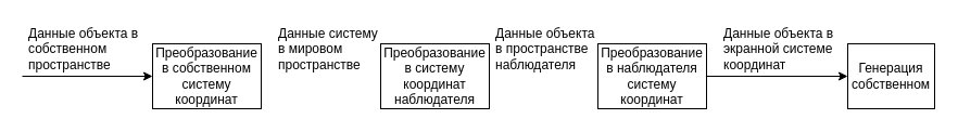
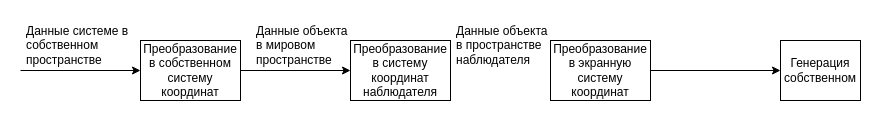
- <mxCell id="4" value="Данные объекта в собственном пространстве" style="text;strokeColor=none;fillColor=none;align=left;verticalAlign=middle;spacingLeft=4;spacingRight=4;overflow=hidden;points=[[0,0.5],[1,0.5]];portConstraint=eastwest;rotatable=0;whiteSpace=wrap;html=1;" parent="1" vertex="1"><mxGeometry x="20" y="20" width="120" height="50" as="geometry" /></mxCell>
+ <mxCell id="4" value="Данные системе в собственном пространстве" style="text;strokeColor=none;fillColor=none;align=left;verticalAlign=middle;spacingLeft=4;spacingRight=4;overflow=hidden;points=[[0,0.5],[1,0.5]];portConstraint=eastwest;rotatable=0;whiteSpace=wrap;html=1;" parent="1" vertex="1"><mxGeometry x="20" y="20" width="120" height="50" as="geometry" /></mxCell>
- <mxCell id="6" value="Данные систему в мировом пространстве" style="text;strokeColor=none;fillColor=none;align=left;verticalAlign=middle;spacingLeft=4;spacingRight=4;overflow=hidden;points=[[0,0.5],[1,0.5]];portConstraint=eastwest;rotatable=0;whiteSpace=wrap;html=1;" parent="1" vertex="1"><mxGeometry x="250" y="20" width="110" height="50" as="geometry" /></mxCell>
+ <mxCell id="6" value="Данные объекта в мировом пространстве" style="text;strokeColor=none;fillColor=none;align=left;verticalAlign=middle;spacingLeft=4;spacingRight=4;overflow=hidden;points=[[0,0.5],[1,0.5]];portConstraint=eastwest;rotatable=0;whiteSpace=wrap;html=1;" parent="1" vertex="1"><mxGeometry x="250" y="20" width="110" height="50" as="geometry" /></mxCell>
- <mxCell id="10" value="Данные объекта в экранной системе координат" style="text;strokeColor=none;fillColor=none;align=left;verticalAlign=middle;spacingLeft=4;spacingRight=4;overflow=hidden;points=[[0,0.5],[1,0.5]];portConstraint=eastwest;rotatable=0;whiteSpace=wrap;html=1;" parent="1" vertex="1"><mxGeometry x="660" y="20" width="120" height="50" as="geometry" /></mxCell>
+ <mxCell id="5" value="" style="endArrow=classic;html=1;rounded=0;exitX=1;exitY=0.5;exitDx=0;exitDy=0;entryX=0;entryY=0.5;entryDx=0;entryDy=0;" parent="1" source="2" target="7" edge="1"><mxGeometry width="50" height="50" relative="1" as="geometry"><mxPoint x="400" y="130" as="sourcePoint" /><mxPoint x="470" y="70" as="targetPoint" /></mxGeometry></mxCell>
- <mxCell id="9" value="Преобразование в наблюдателя систему координат" style="rounded=0;whiteSpace=wrap;html=1;" parent="1" vertex="1"><mxGeometry x="550" y="40" width="100" height="60" as="geometry" /></mxCell>
+ <mxCell id="9" value="Преобразование в экранную систему координат" style="rounded=0;whiteSpace=wrap;html=1;" parent="1" vertex="1"><mxGeometry x="550" y="40" width="100" height="60" as="geometry" /></mxCell>
